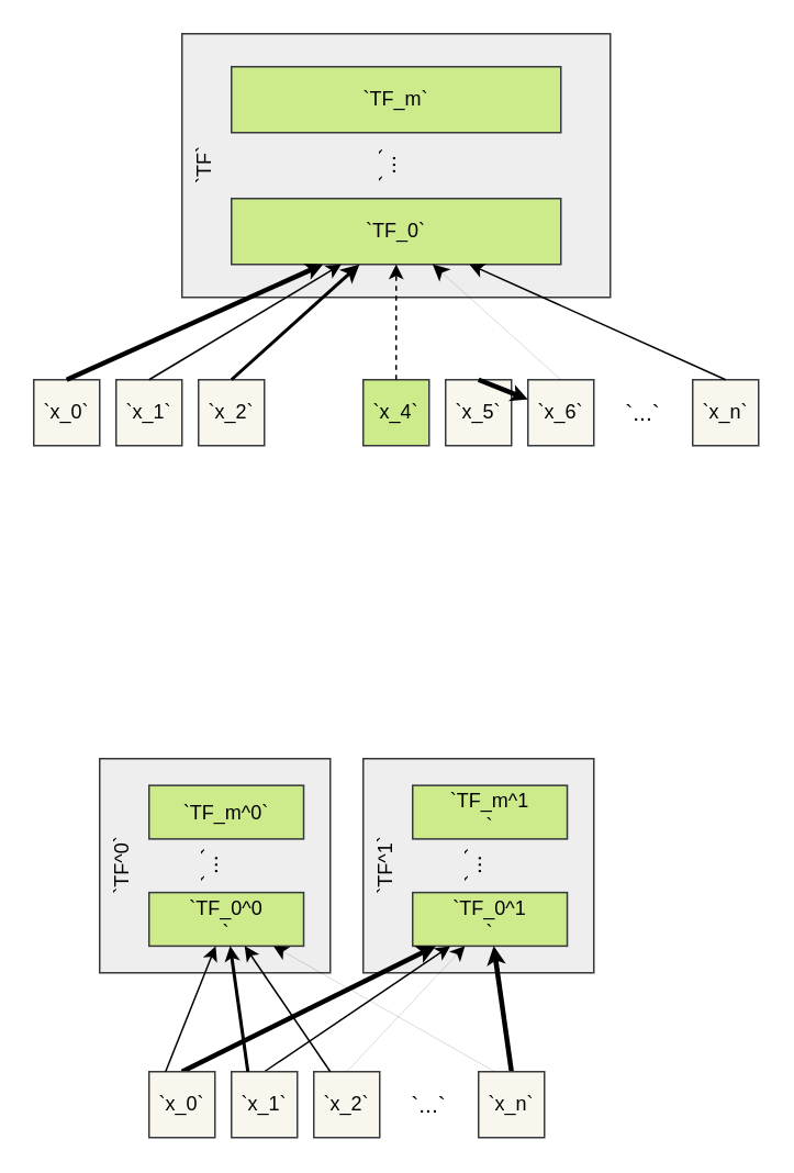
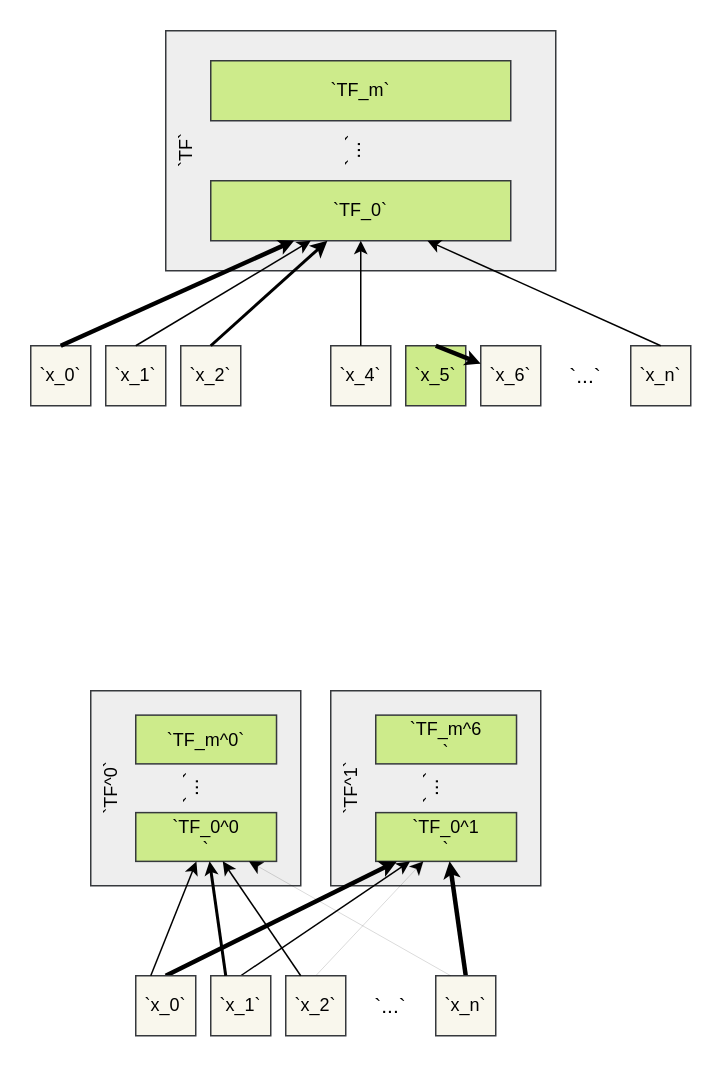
- <mxCell id="33" style="rounded=0;orthogonalLoop=1;jettySize=auto;html=1;exitX=0.5;exitY=0;exitDx=0;exitDy=0;strokeWidth=0;endSize=10;" edge="1" parent="1" source="21" target="25"><mxGeometry relative="1" as="geometry" /></mxCell>
- <mxCell id="31" style="rounded=0;orthogonalLoop=1;jettySize=auto;html=1;exitX=0.5;exitY=0;exitDx=0;exitDy=0;dashed=1;" edge="1" parent="1" source="19" target="25"><mxGeometry relative="1" as="geometry" /></mxCell>
+ <mxCell id="31" style="rounded=0;orthogonalLoop=1;jettySize=auto;html=1;exitX=0.5;exitY=0;exitDx=0;exitDy=0;" edge="1" parent="1" source="19" target="25"><mxGeometry relative="1" as="geometry" /></mxCell>
- <mxCell id="19" value="`x_4`" style="rounded=0;whiteSpace=wrap;html=1;fillColor=#cdeb8b;strokeColor=#36393d;" vertex="1" parent="1"><mxGeometry x="220" y="230" width="40" height="40" as="geometry" /></mxCell>
+ <mxCell id="19" value="`x_4`" style="rounded=0;whiteSpace=wrap;html=1;fillColor=#f9f7ed;strokeColor=#36393d;" vertex="1" parent="1"><mxGeometry x="220" y="230" width="40" height="40" as="geometry" /></mxCell>
- <mxCell id="20" value="`x_5`" style="rounded=0;whiteSpace=wrap;html=1;fillColor=#f9f7ed;strokeColor=#36393d;" vertex="1" parent="1"><mxGeometry x="270" y="230" width="40" height="40" as="geometry" /></mxCell>
+ <mxCell id="20" value="`x_5`" style="rounded=0;whiteSpace=wrap;html=1;fillColor=#cdeb8b;strokeColor=#36393d;" vertex="1" parent="1"><mxGeometry x="270" y="230" width="40" height="40" as="geometry" /></mxCell>
- <mxCell id="5" value="`TF_m^1&lt;br&gt;`" style="rounded=0;whiteSpace=wrap;html=1;fillColor=#cdeb8b;strokeColor=#36393d;" vertex="1" parent="2"><mxGeometry x="30" y="16.25" width="93.85" height="32.5" as="geometry" /></mxCell>
+ <mxCell id="5" value="`TF_m^6&lt;br&gt;`" style="rounded=0;whiteSpace=wrap;html=1;fillColor=#cdeb8b;strokeColor=#36393d;" vertex="1" parent="2"><mxGeometry x="30" y="16.25" width="93.85" height="32.5" as="geometry" /></mxCell>
